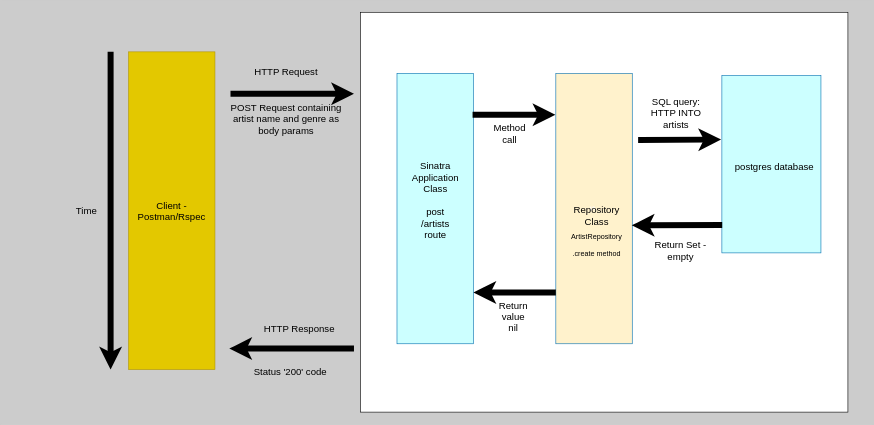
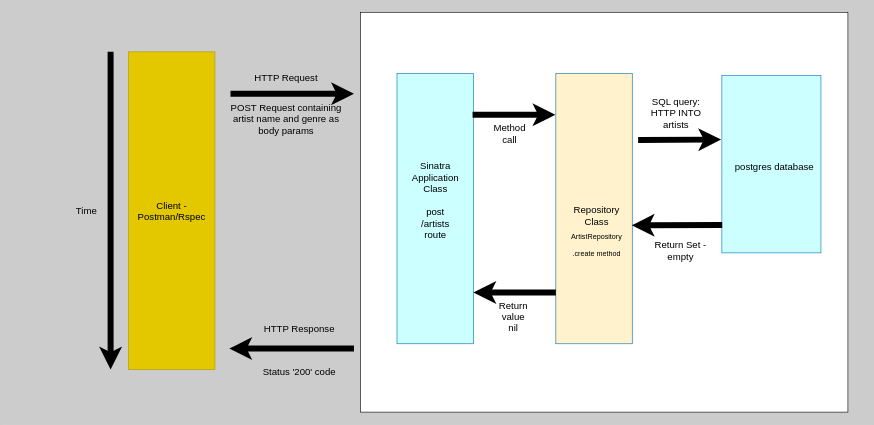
- <mxCell id="8" value="HTTP Request" style="text;html=1;strokeColor=none;fillColor=none;align=center;verticalAlign=middle;whiteSpace=wrap;rounded=0;labelBackgroundColor=none;fontSize=16;fontColor=#000000;" parent="1" vertex="1"><mxGeometry x="391" y="104" width="170" height="30" as="geometry" /></mxCell>
+ <mxCell id="8" value="HTTP Request" style="text;html=1;strokeColor=none;fillColor=none;align=center;verticalAlign=middle;whiteSpace=wrap;rounded=0;labelBackgroundColor=none;fontSize=16;fontColor=#000000;" parent="1" vertex="1"><mxGeometry x="391" y="114" width="170" height="30" as="geometry" /></mxCell>
- <mxCell id="12" value="Status '200' code" style="text;html=1;strokeColor=none;fillColor=none;align=center;verticalAlign=middle;whiteSpace=wrap;rounded=0;labelBackgroundColor=none;fontSize=16;fontColor=#000000;" parent="1" vertex="1"><mxGeometry x="385" y="604" width="196" height="30" as="geometry" /></mxCell>
+ <mxCell id="12" value="Status '200' code" style="text;html=1;strokeColor=none;fillColor=none;align=center;verticalAlign=middle;whiteSpace=wrap;rounded=0;labelBackgroundColor=none;fontSize=16;fontColor=#000000;" parent="1" vertex="1"><mxGeometry x="400" y="604" width="196" height="30" as="geometry" /></mxCell>
